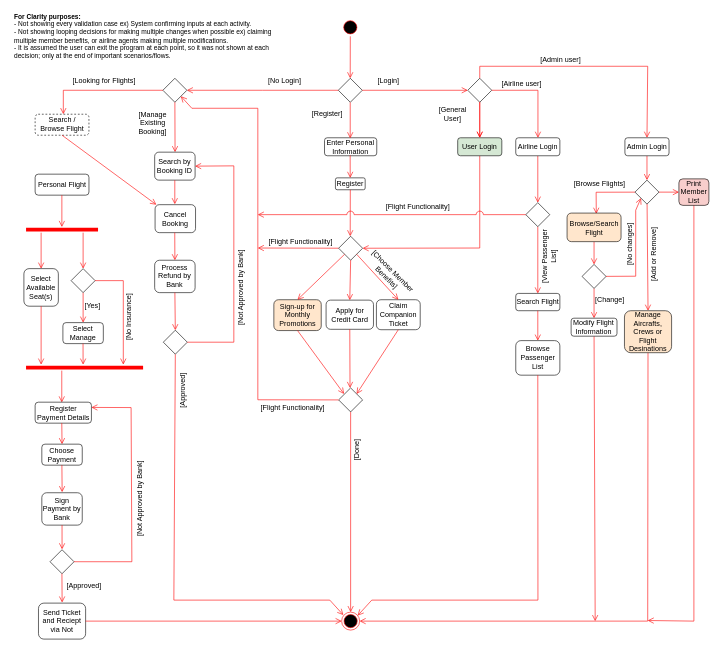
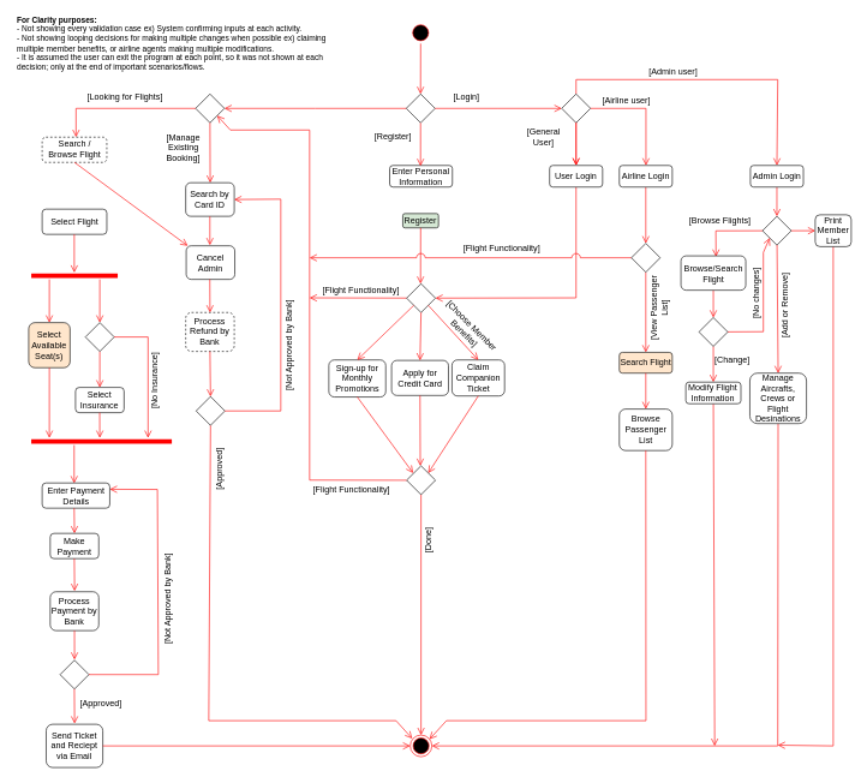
- <mxCell id="10" value="[No Login]" style="text;html=1;strokeColor=none;fillColor=none;align=center;verticalAlign=middle;whiteSpace=wrap;rounded=0;" vertex="1" parent="1"><mxGeometry x="429" y="124.26" width="90" height="20" as="geometry" /></mxCell>
- <mxCell id="84" value="User Login" style="rounded=1;whiteSpace=wrap;html=1;rotation=0;fillColor=#d5e8d4;" vertex="1" parent="1"><mxGeometry x="762.22" y="229.18" width="73.55" height="30" as="geometry" /></mxCell>
+ <mxCell id="84" value="User Login" style="rounded=1;whiteSpace=wrap;html=1;rotation=0;" vertex="1" parent="1"><mxGeometry x="762.22" y="229.18" width="73.55" height="30" as="geometry" /></mxCell>
- <mxCell id="77" value="" style="edgeStyle=elbowEdgeStyle;elbow=horizontal;verticalAlign=bottom;endArrow=open;endSize=8;strokeColor=#FF0000;endFill=1;rounded=0;exitX=0.491;exitY=0.976;exitDx=0;exitDy=0;entryX=0.5;entryY=0;entryDx=0;entryDy=0;exitPerimeter=0;" edge="1" parent="1" source="57" target="58"><mxGeometry x="40" y="20" as="geometry"><mxPoint x="582.18" y="342.18" as="targetPoint" /><mxPoint x="582.18" y="259.18" as="sourcePoint" /><Array as="points" /></mxGeometry></mxCell>
- <mxCell id="45" value="Search by Booking ID" style="rounded=1;whiteSpace=wrap;html=1;" vertex="1" parent="1"><mxGeometry x="256.99" y="253.18" width="67.43" height="46.63" as="geometry" /></mxCell>
+ <mxCell id="45" value="Search by Card ID" style="rounded=1;whiteSpace=wrap;html=1;" vertex="1" parent="1"><mxGeometry x="256.99" y="253.18" width="67.43" height="46.63" as="geometry" /></mxCell>
- <mxCell id="58" value="Register" style="rounded=1;whiteSpace=wrap;html=1;rotation=0;" vertex="1" parent="1"><mxGeometry x="558.38" y="296" width="49.59" height="19.87" as="geometry" /></mxCell>
+ <mxCell id="58" value="Register" style="rounded=1;whiteSpace=wrap;html=1;rotation=0;fillColor=#d5e8d4;" vertex="1" parent="1"><mxGeometry x="558.38" y="296" width="49.59" height="19.87" as="geometry" /></mxCell>
- <mxCell id="14" value="Personal Flight" style="rounded=1;whiteSpace=wrap;html=1;" vertex="1" parent="1"><mxGeometry x="57.72" y="289.87" width="89.73" height="35" as="geometry" /></mxCell>
+ <mxCell id="14" value="Select Flight" style="rounded=1;whiteSpace=wrap;html=1;" vertex="1" parent="1"><mxGeometry x="57.72" y="289.87" width="89.73" height="35" as="geometry" /></mxCell>
- <mxCell id="108" value="Print Member List" style="rounded=1;whiteSpace=wrap;html=1;rotation=0;fillColor=#f8cecc;" vertex="1" parent="1"><mxGeometry x="1131" y="297.7" width="50" height="44.22" as="geometry" /></mxCell>
+ <mxCell id="108" value="Print Member List" style="rounded=1;whiteSpace=wrap;html=1;rotation=0;" vertex="1" parent="1"><mxGeometry x="1131" y="297.7" width="50" height="44.22" as="geometry" /></mxCell>
- <mxCell id="47" value="Cancel Booking" style="rounded=1;whiteSpace=wrap;html=1;" vertex="1" parent="1"><mxGeometry x="257.71" y="340.74" width="67.43" height="46.63" as="geometry" /></mxCell>
+ <mxCell id="47" value="Cancel Admin" style="rounded=1;whiteSpace=wrap;html=1;" vertex="1" parent="1"><mxGeometry x="257.71" y="340.74" width="67.43" height="46.63" as="geometry" /></mxCell>
- <mxCell id="111" value="Browse/Search Flight" style="rounded=1;whiteSpace=wrap;html=1;rotation=0;fillColor=#ffe6cc;" vertex="1" parent="1"><mxGeometry x="944.55" y="354.74" width="90" height="47.63" as="geometry" /></mxCell>
+ <mxCell id="111" value="Browse/Search Flight" style="rounded=1;whiteSpace=wrap;html=1;rotation=0;" vertex="1" parent="1"><mxGeometry x="944.55" y="354.74" width="90" height="47.63" as="geometry" /></mxCell>
- <mxCell id="49" value="Process Refund by Bank" style="rounded=1;whiteSpace=wrap;html=1;" vertex="1" parent="1"><mxGeometry x="256.99" y="433.37" width="67.43" height="54" as="geometry" /></mxCell>
+ <mxCell id="49" value="Process Refund by Bank" style="rounded=1;whiteSpace=wrap;html=1;dashed=1;" vertex="1" parent="1"><mxGeometry x="256.99" y="433.37" width="67.43" height="54" as="geometry" /></mxCell>
- <mxCell id="21" value="Select Available Seat(s)" style="rounded=1;whiteSpace=wrap;html=1;" vertex="1" parent="1"><mxGeometry x="39" y="447.37" width="57.43" height="62.63" as="geometry" /></mxCell>
+ <mxCell id="21" value="Select Available Seat(s)" style="rounded=1;whiteSpace=wrap;html=1;fillColor=#ffe6cc;" vertex="1" parent="1"><mxGeometry x="39" y="447.37" width="57.43" height="62.63" as="geometry" /></mxCell>
- <mxCell id="100" value="Search Flight" style="rounded=1;whiteSpace=wrap;html=1;rotation=0;" vertex="1" parent="1"><mxGeometry x="859" y="488.68" width="73.55" height="28.82" as="geometry" /></mxCell>
+ <mxCell id="100" value="Search Flight" style="rounded=1;whiteSpace=wrap;html=1;rotation=0;fillColor=#ffe6cc;" vertex="1" parent="1"><mxGeometry x="859" y="488.68" width="73.55" height="28.82" as="geometry" /></mxCell>
- <mxCell id="35" value="[Yes]" style="text;html=1;strokeColor=none;fillColor=none;align=center;verticalAlign=middle;whiteSpace=wrap;rounded=0;" vertex="1" parent="1"><mxGeometry x="141.3" y="500" width="25.13" height="20" as="geometry" /></mxCell>
- <mxCell id="64" value="Sign-up for Monthly Promotions" style="rounded=1;whiteSpace=wrap;html=1;rotation=0;fillColor=#ffe6cc;" vertex="1" parent="1"><mxGeometry x="455.71" y="499.19" width="79" height="51.44" as="geometry" /></mxCell>
+ <mxCell id="64" value="Sign-up for Monthly Promotions" style="rounded=1;whiteSpace=wrap;html=1;rotation=0;" vertex="1" parent="1"><mxGeometry x="455.71" y="499.19" width="79" height="51.44" as="geometry" /></mxCell>
- <mxCell id="106" value="Manage Aircrafts, Crews or Flight Desinations" style="rounded=1;whiteSpace=wrap;html=1;rotation=0;fillColor=#ffe6cc;" vertex="1" parent="1"><mxGeometry x="1040.23" y="517.5" width="78.6" height="70" as="geometry" /></mxCell>
+ <mxCell id="106" value="Manage Aircrafts, Crews or Flight Desinations" style="rounded=1;whiteSpace=wrap;html=1;rotation=0;" vertex="1" parent="1"><mxGeometry x="1040.23" y="517.5" width="78.6" height="70" as="geometry" /></mxCell>
- <mxCell id="22" value="Select Manage" style="rounded=1;whiteSpace=wrap;html=1;" vertex="1" parent="1"><mxGeometry x="104" y="537.37" width="67.43" height="35" as="geometry" /></mxCell>
+ <mxCell id="22" value="Select Insurance" style="rounded=1;whiteSpace=wrap;html=1;" vertex="1" parent="1"><mxGeometry x="104" y="537.37" width="67.43" height="35" as="geometry" /></mxCell>
- <mxCell id="29" value="Register Payment Details" style="rounded=1;whiteSpace=wrap;html=1;" vertex="1" parent="1"><mxGeometry x="57.72" y="670" width="93.85" height="35" as="geometry" /></mxCell>
+ <mxCell id="29" value="Enter Payment Details" style="rounded=1;whiteSpace=wrap;html=1;" vertex="1" parent="1"><mxGeometry x="57.72" y="670" width="93.85" height="35" as="geometry" /></mxCell>
- <mxCell id="32" value="Choose Payment" style="rounded=1;whiteSpace=wrap;html=1;" vertex="1" parent="1"><mxGeometry x="68.86" y="740" width="67.43" height="35" as="geometry" /></mxCell>
+ <mxCell id="32" value="Make Payment" style="rounded=1;whiteSpace=wrap;html=1;" vertex="1" parent="1"><mxGeometry x="68.86" y="740" width="67.43" height="35" as="geometry" /></mxCell>
- <mxCell id="34" value="Sign Payment by Bank" style="rounded=1;whiteSpace=wrap;html=1;" vertex="1" parent="1"><mxGeometry x="68.87" y="821" width="67.43" height="54" as="geometry" /></mxCell>
+ <mxCell id="34" value="Process Payment by Bank" style="rounded=1;whiteSpace=wrap;html=1;" vertex="1" parent="1"><mxGeometry x="68.87" y="821" width="67.43" height="54" as="geometry" /></mxCell>
- <mxCell id="42" value="Send Ticket and Reciept via Not" style="rounded=1;whiteSpace=wrap;html=1;" vertex="1" parent="1"><mxGeometry x="63.29" y="1005" width="78.6" height="60" as="geometry" /></mxCell>
+ <mxCell id="42" value="Send Ticket and Reciept via Email" style="rounded=1;whiteSpace=wrap;html=1;" vertex="1" parent="1"><mxGeometry x="63.29" y="1005" width="78.6" height="60" as="geometry" /></mxCell>
